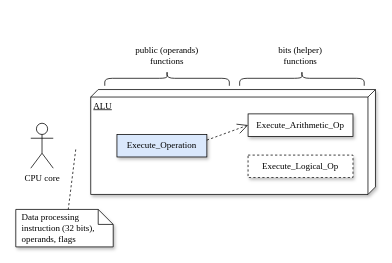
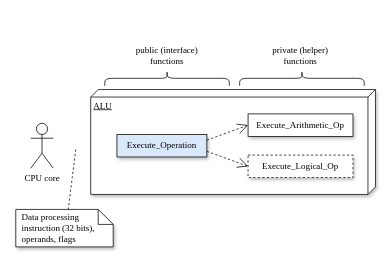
- <mxCell id="11" value="public (operands) functions" style="text;html=1;strokeColor=none;fillColor=none;align=center;verticalAlign=middle;whiteSpace=wrap;rounded=0;fontFamily=Computer Modern;" vertex="1" parent="1"><mxGeometry x="169" y="59" width="106.25" height="30" as="geometry" /></mxCell>
+ <mxCell id="11" value="public (interface) functions" style="text;html=1;strokeColor=none;fillColor=none;align=center;verticalAlign=middle;whiteSpace=wrap;rounded=0;fontFamily=Computer Modern;" vertex="1" parent="1"><mxGeometry x="169" y="59" width="106.25" height="30" as="geometry" /></mxCell>
- <mxCell id="12" value="bits (helper)&lt;br&gt;functions" style="text;html=1;strokeColor=none;fillColor=none;align=center;verticalAlign=middle;whiteSpace=wrap;rounded=0;fontFamily=Computer Modern;" vertex="1" parent="1"><mxGeometry x="346.88" y="59" width="106.25" height="30" as="geometry" /></mxCell>
+ <mxCell id="12" value="private (helper)&lt;br&gt;functions" style="text;html=1;strokeColor=none;fillColor=none;align=center;verticalAlign=middle;whiteSpace=wrap;rounded=0;fontFamily=Computer Modern;" vertex="1" parent="1"><mxGeometry x="346.88" y="59" width="106.25" height="30" as="geometry" /></mxCell>
+ <mxCell id="8" value="" style="endArrow=open;endSize=12;dashed=1;html=1;rounded=0;exitX=1;exitY=0.75;exitDx=0;exitDy=0;entryX=0;entryY=0.5;entryDx=0;entryDy=0;fontFamily=Computer Modern;" edge="1" parent="1" source="4" target="6"><mxGeometry width="160" relative="1" as="geometry"><mxPoint x="265" y="229" as="sourcePoint" /><mxPoint x="310" y="201.5" as="targetPoint" /></mxGeometry></mxCell>
